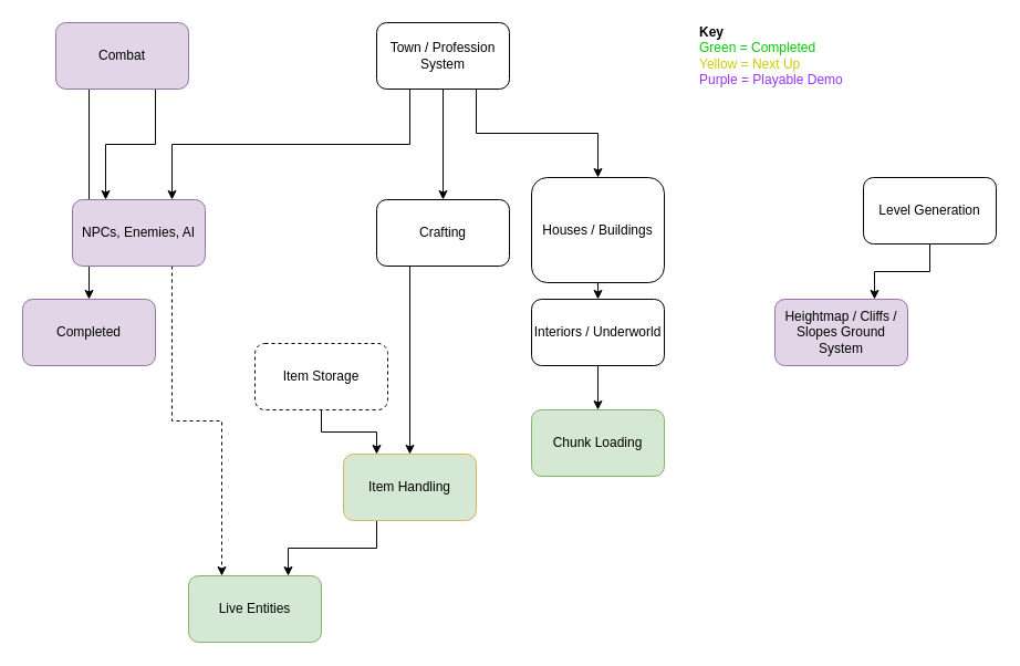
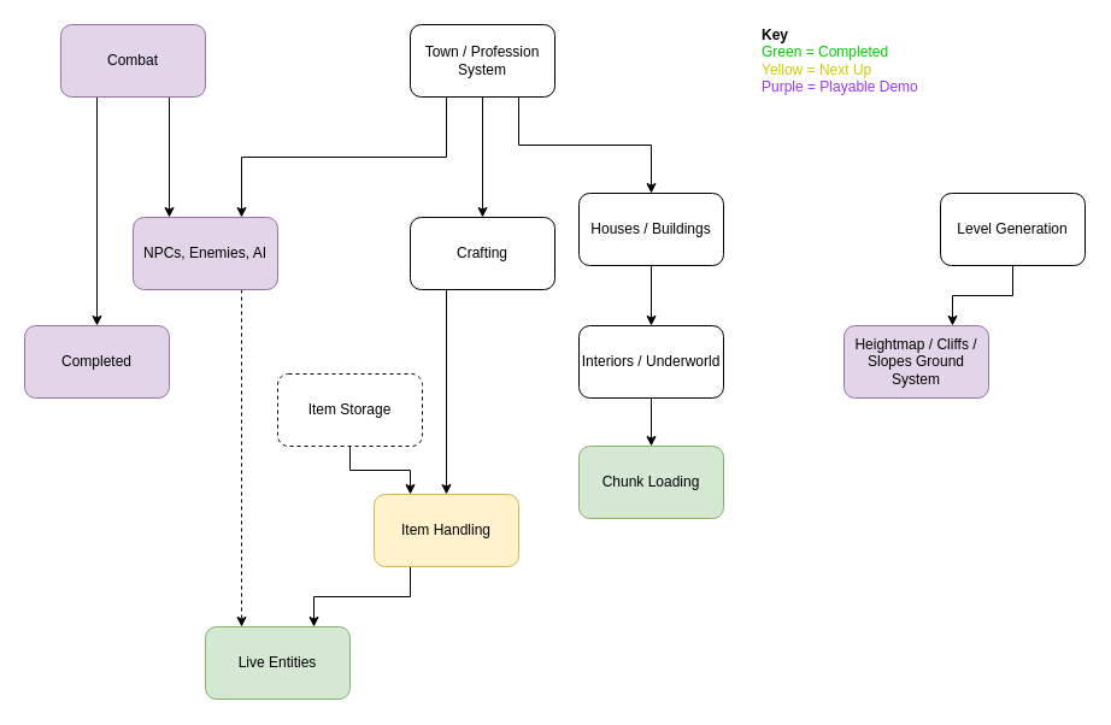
- <mxCell id="11" value="Houses / Buildings" style="rounded=1;whiteSpace=wrap;html=1;" parent="1" vertex="1"><mxGeometry x="480" y="160" width="120" height="95" as="geometry" /></mxCell>
+ <mxCell id="11" value="Houses / Buildings" style="rounded=1;whiteSpace=wrap;html=1;" parent="1" vertex="1"><mxGeometry x="480" y="160" width="120" height="60" as="geometry" /></mxCell>
- <mxCell id="21" value="NPCs, Enemies, AI" style="rounded=1;whiteSpace=wrap;html=1;fillColor=#e1d5e7;strokeColor=#9673a6;" vertex="1" parent="1"><mxGeometry x="65" y="180" width="120" height="60" as="geometry" /></mxCell>
+ <mxCell id="21" value="NPCs, Enemies, AI" style="rounded=1;whiteSpace=wrap;html=1;fillColor=#e1d5e7;strokeColor=#9673a6;" vertex="1" parent="1"><mxGeometry x="110" y="180" width="120" height="60" as="geometry" /></mxCell>
- <mxCell id="3" value="Item Handling" style="rounded=1;whiteSpace=wrap;html=1;fillColor=#d5e8d4;strokeColor=#d6b656;" parent="1" vertex="1"><mxGeometry x="310" y="410" width="120" height="60" as="geometry" /></mxCell>
+ <mxCell id="3" value="Item Handling" style="rounded=1;whiteSpace=wrap;html=1;fillColor=#fff2cc;strokeColor=#d6b656;" parent="1" vertex="1"><mxGeometry x="310" y="410" width="120" height="60" as="geometry" /></mxCell>
